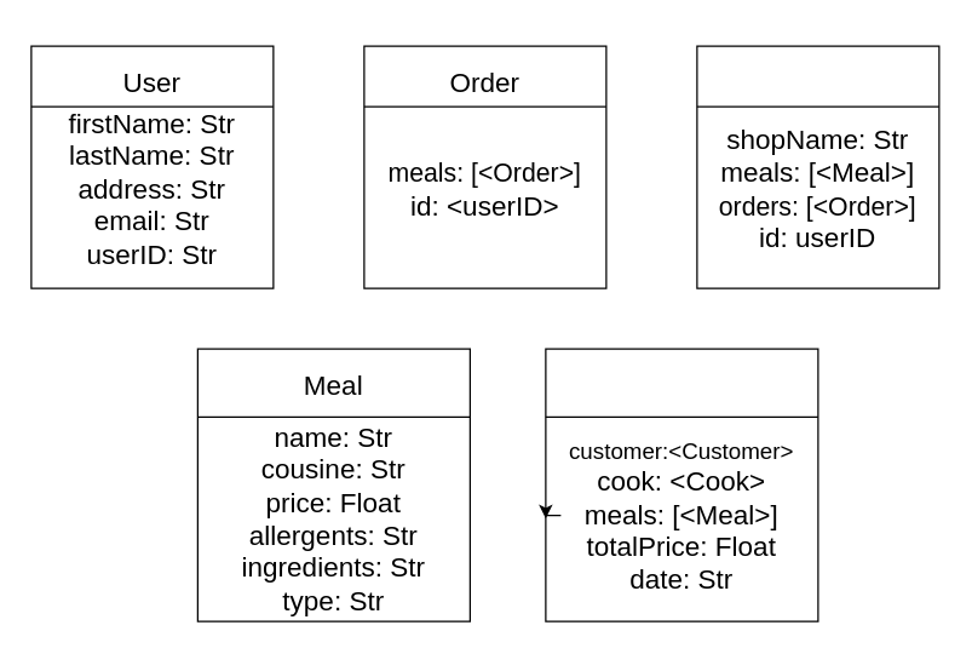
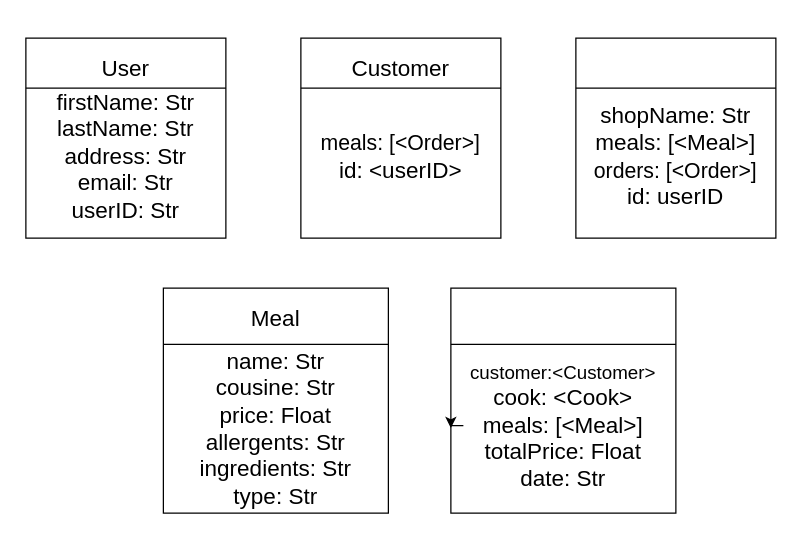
- <mxCell id="20" value="&lt;font style=&quot;font-size: 18px&quot;&gt;Order&lt;/font&gt;" style="text;html=1;strokeColor=none;fillColor=none;align=center;verticalAlign=middle;whiteSpace=wrap;rounded=0;" vertex="1" parent="1"><mxGeometry x="290" y="40" width="60" height="30" as="geometry" /></mxCell>
+ <mxCell id="20" value="&lt;font style=&quot;font-size: 18px&quot;&gt;Customer&lt;/font&gt;" style="text;html=1;strokeColor=none;fillColor=none;align=center;verticalAlign=middle;whiteSpace=wrap;rounded=0;" vertex="1" parent="1"><mxGeometry x="290" y="40" width="60" height="30" as="geometry" /></mxCell>
